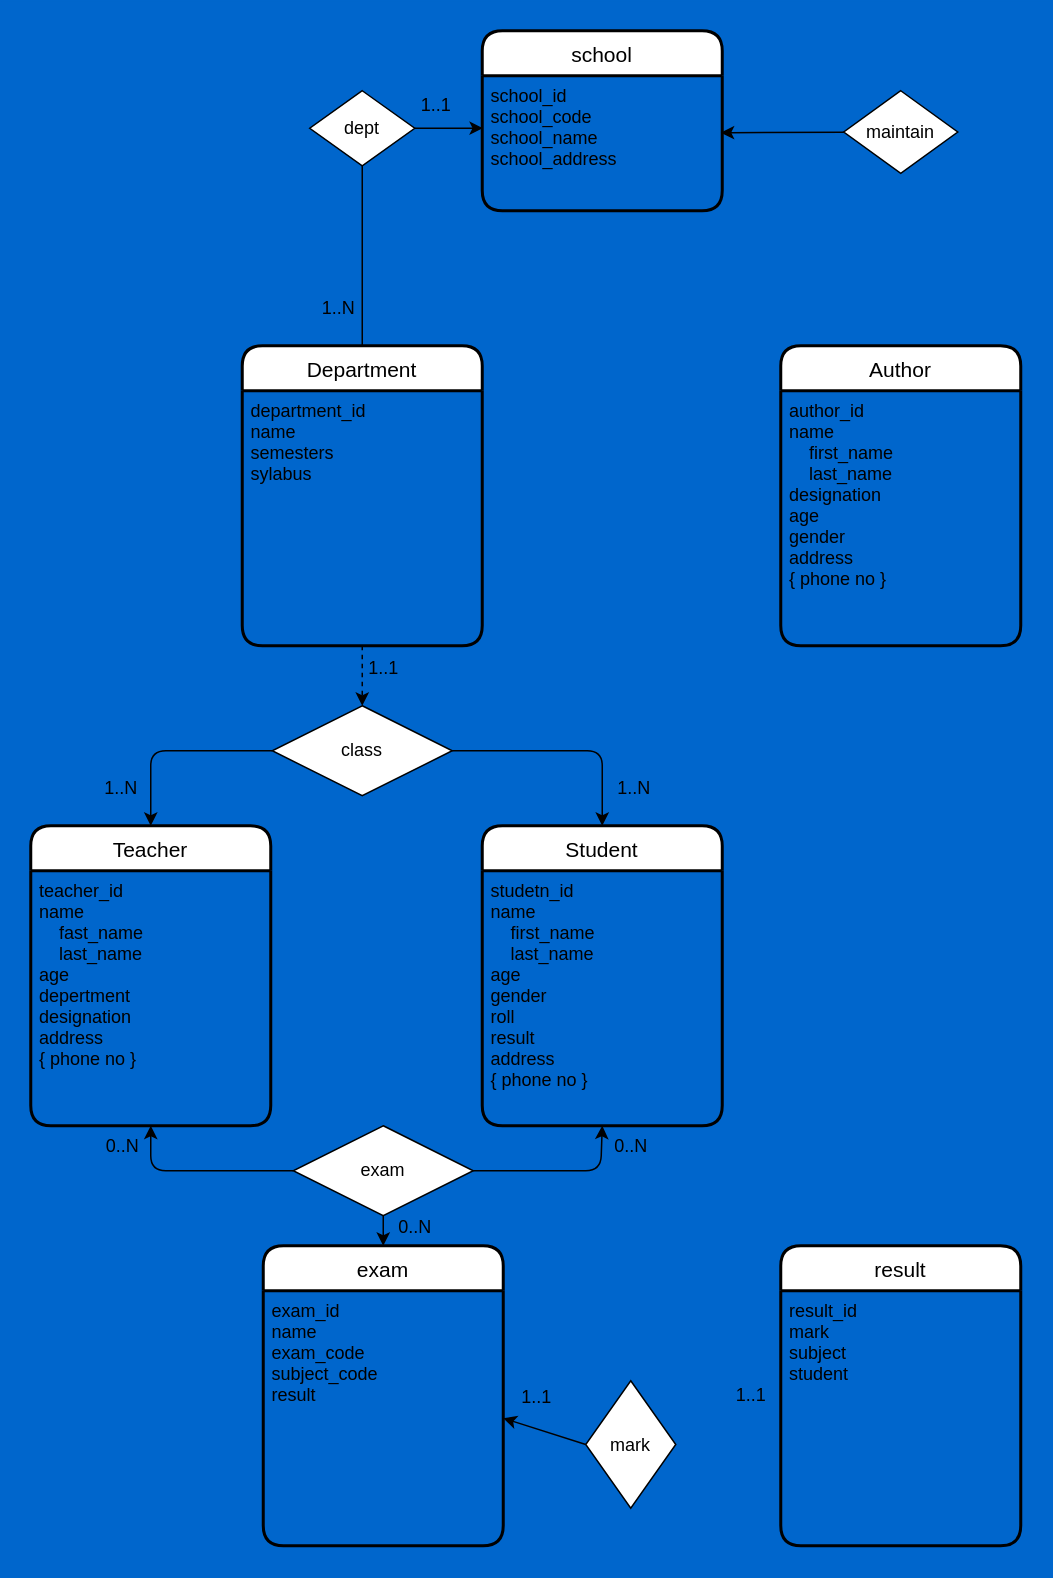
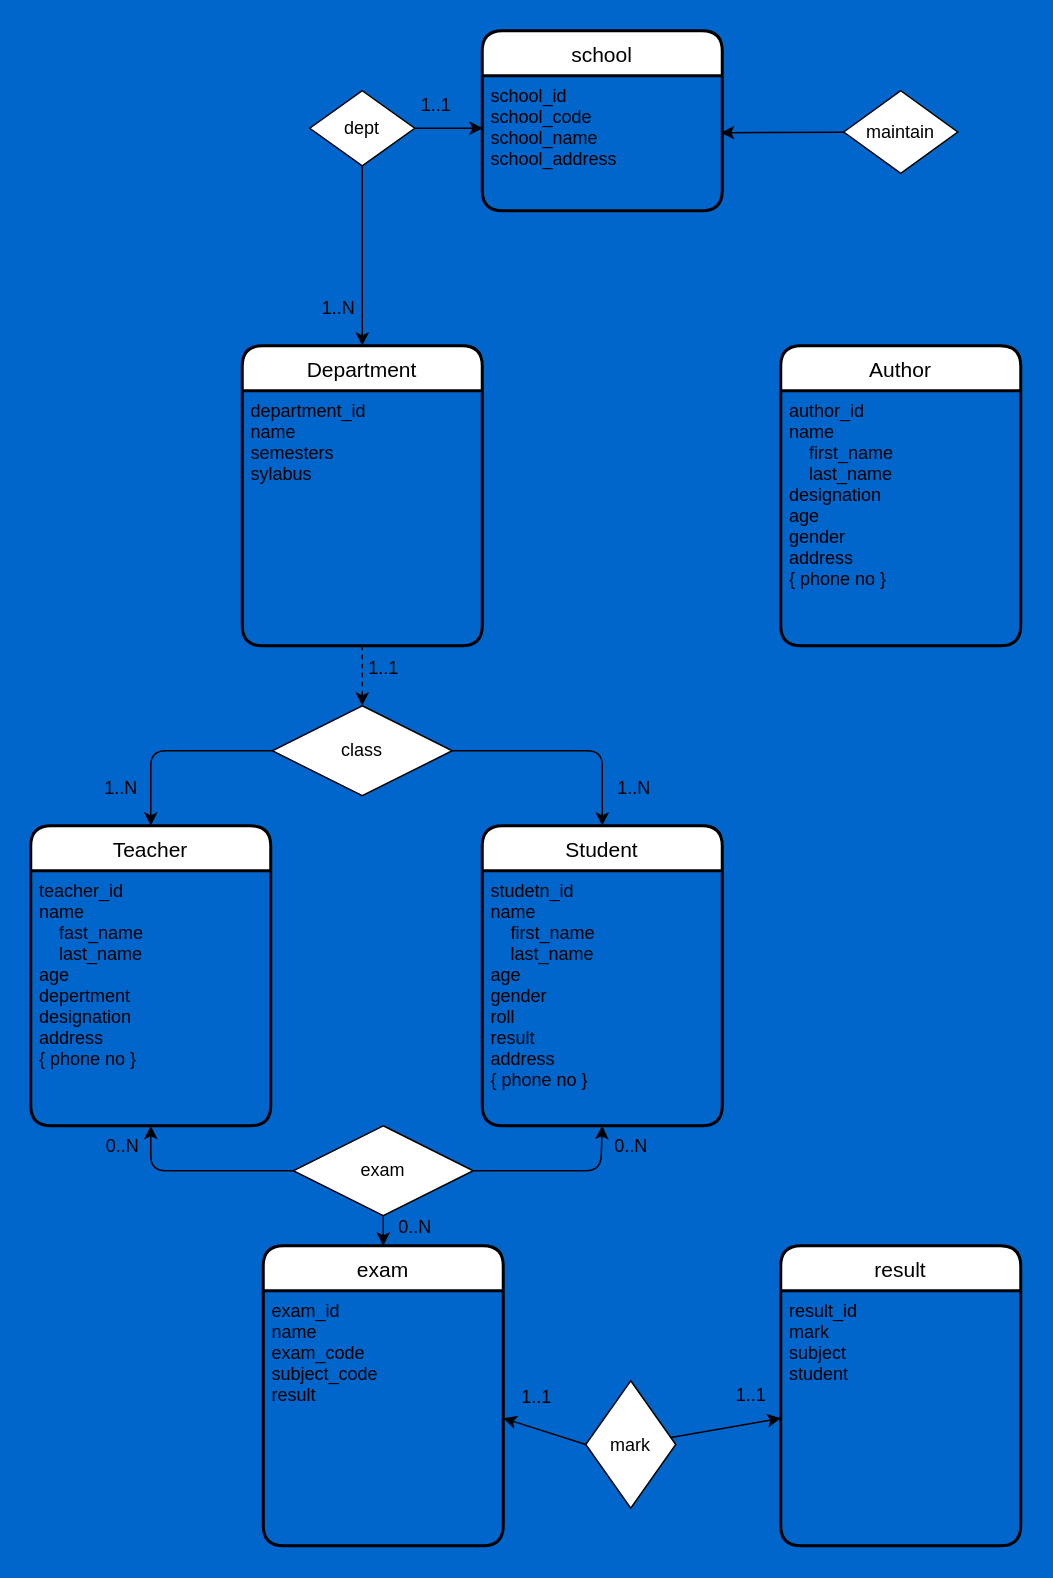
- <mxCell id="16" style="edgeStyle=none;html=1;entryX=0.5;entryY=0;entryDx=0;entryDy=0;endArrow=none;" edge="1" parent="1" source="18" target="4"><mxGeometry relative="1" as="geometry" /></mxCell>
+ <mxCell id="16" style="edgeStyle=none;html=1;entryX=0.5;entryY=0;entryDx=0;entryDy=0;" edge="1" parent="1" source="18" target="4"><mxGeometry relative="1" as="geometry" /></mxCell>
+ <mxCell id="30" style="edgeStyle=none;html=1;entryX=0;entryY=0.5;entryDx=0;entryDy=0;" edge="1" parent="1" source="32" target="15"><mxGeometry relative="1" as="geometry" /></mxCell>
